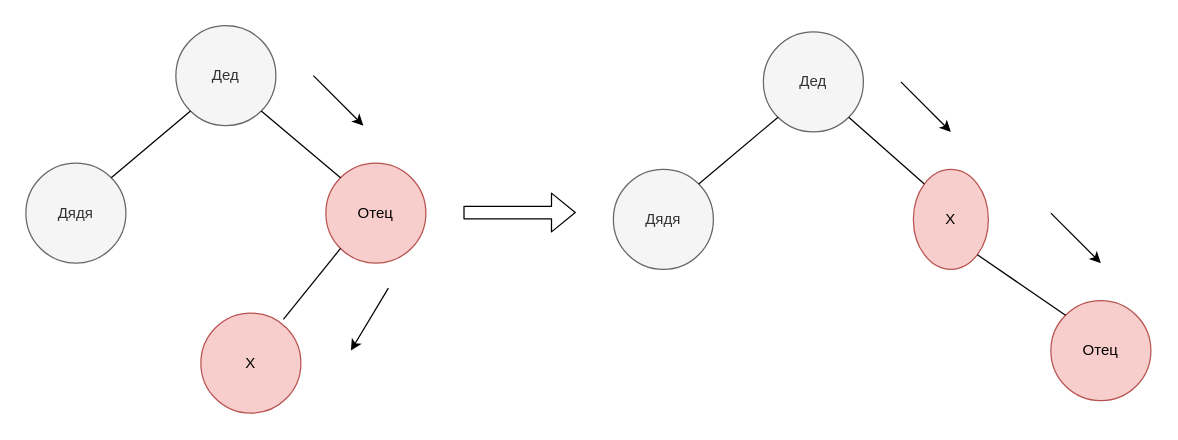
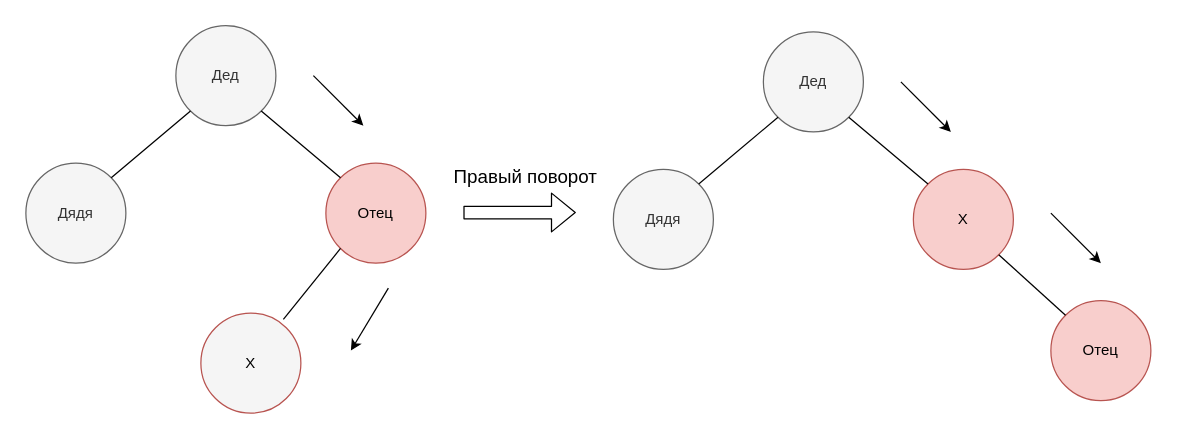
+ <mxCell id="21" value="Правый поворот" style="text;html=1;strokeColor=none;fillColor=none;align=center;verticalAlign=middle;whiteSpace=wrap;rounded=0;fontSize=15;" parent="1" vertex="1"><mxGeometry x="360" y="130" width="120" height="20" as="geometry" /></mxCell>
- <mxCell id="14" value="X" style="ellipse;whiteSpace=wrap;html=1;aspect=fixed;fillColor=#f8cecc;strokeColor=#b85450;" parent="1" vertex="1"><mxGeometry x="730" y="135" width="60" height="80" as="geometry" /></mxCell>
+ <mxCell id="14" value="X" style="ellipse;whiteSpace=wrap;html=1;aspect=fixed;fillColor=#f8cecc;strokeColor=#b85450;" parent="1" vertex="1"><mxGeometry x="730" y="135" width="80" height="80" as="geometry" /></mxCell>
- <mxCell id="5" value="Х" style="ellipse;whiteSpace=wrap;html=1;aspect=fixed;fillColor=#f8cecc;strokeColor=#b85450;" parent="1" vertex="1"><mxGeometry x="160" y="250" width="80" height="80" as="geometry" /></mxCell>
+ <mxCell id="5" value="Х" style="ellipse;whiteSpace=wrap;html=1;aspect=fixed;fillColor=#f5f5f5;strokeColor=#b85450;" parent="1" vertex="1"><mxGeometry x="160" y="250" width="80" height="80" as="geometry" /></mxCell>
